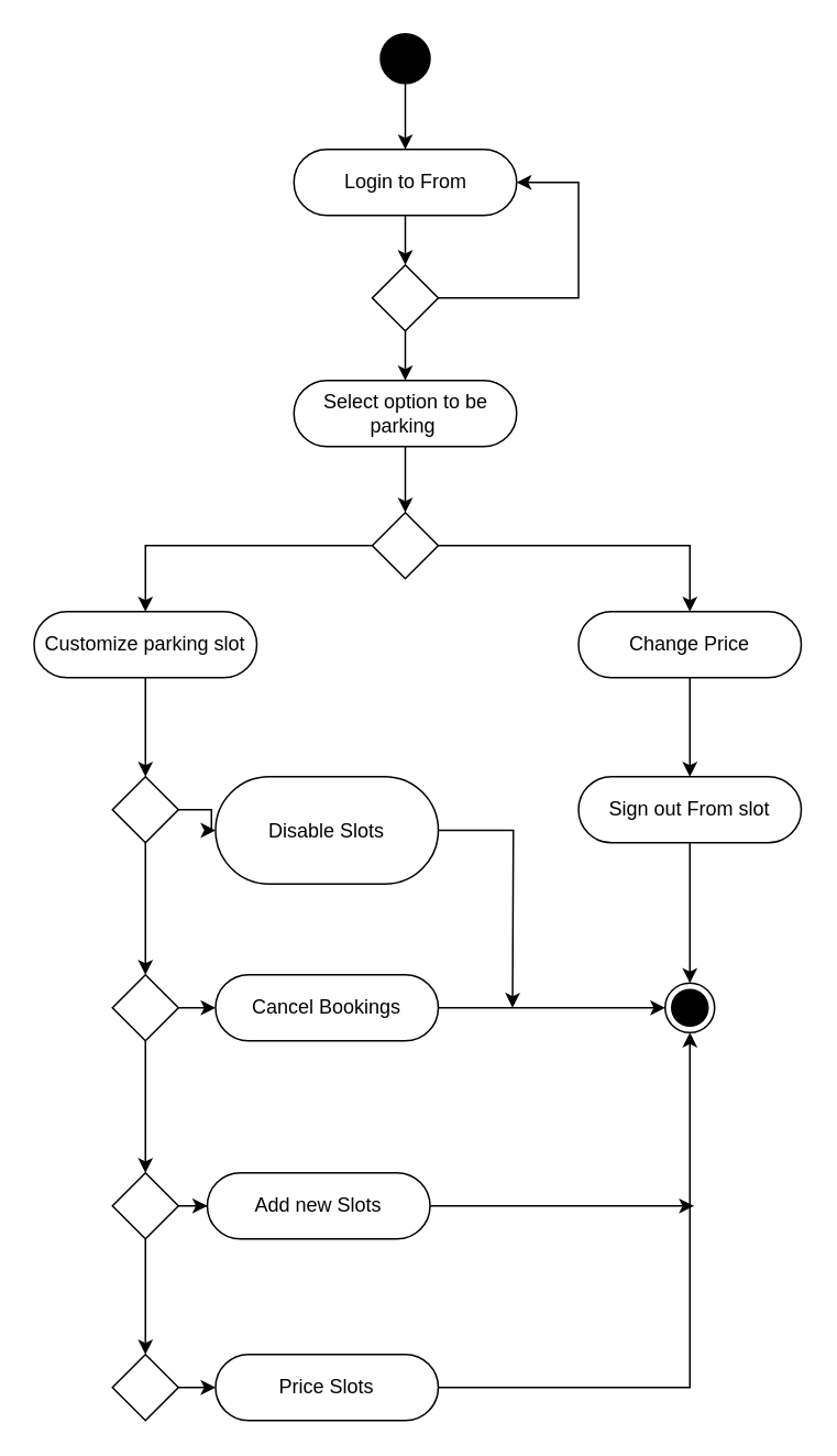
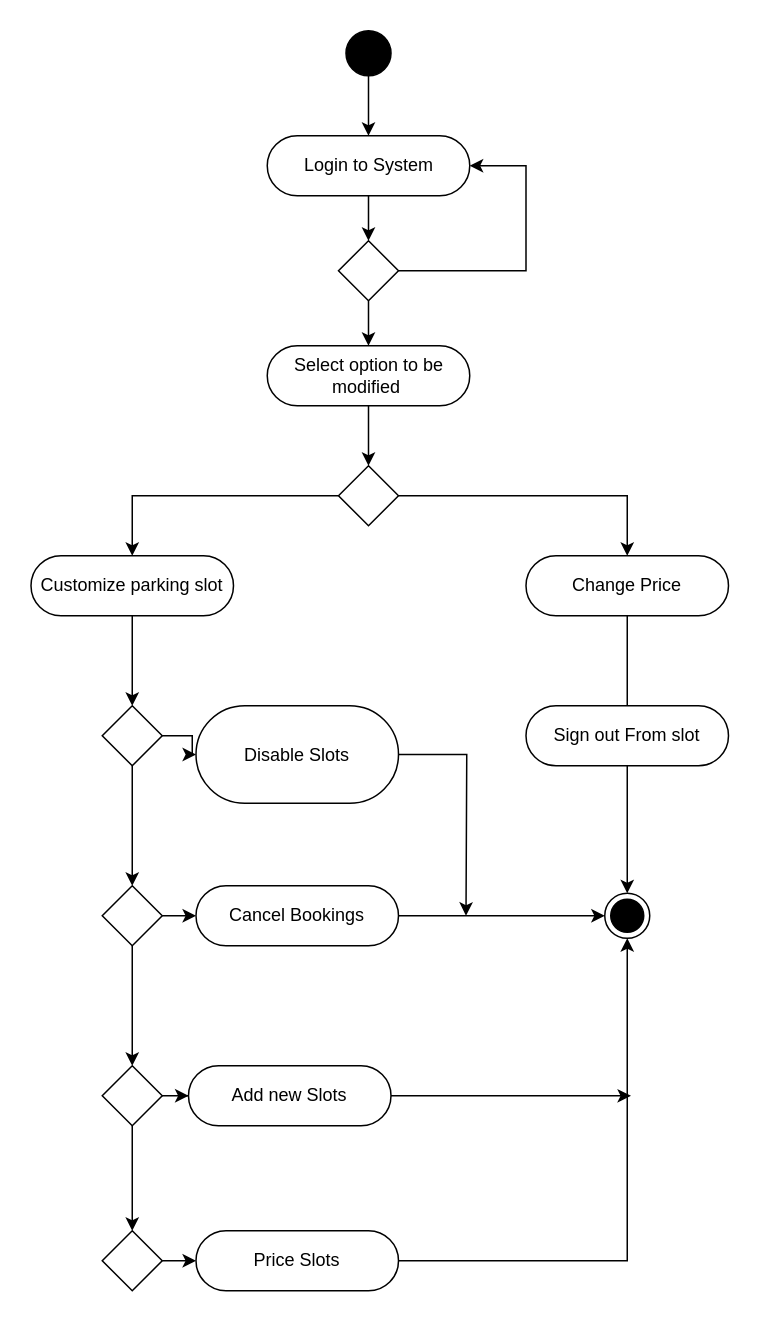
- <mxCell id="5" value="Login to From" style="rounded=1;whiteSpace=wrap;html=1;fillColor=#FFFFFF;arcSize=50;" vertex="1" parent="1"><mxGeometry x="177.5" y="90" width="135" height="40" as="geometry" /></mxCell>
+ <mxCell id="5" value="Login to System" style="rounded=1;whiteSpace=wrap;html=1;fillColor=#FFFFFF;arcSize=50;" vertex="1" parent="1"><mxGeometry x="177.5" y="90" width="135" height="40" as="geometry" /></mxCell>
- <mxCell id="10" value="Select option to be parking&amp;nbsp;" style="rounded=1;whiteSpace=wrap;html=1;fillColor=#FFFFFF;arcSize=50;" vertex="1" parent="1"><mxGeometry x="177.5" y="230" width="135" height="40" as="geometry" /></mxCell>
+ <mxCell id="10" value="Select option to be modified&amp;nbsp;" style="rounded=1;whiteSpace=wrap;html=1;fillColor=#FFFFFF;arcSize=50;" vertex="1" parent="1"><mxGeometry x="177.5" y="230" width="135" height="40" as="geometry" /></mxCell>
- <mxCell id="16" value="" style="edgeStyle=orthogonalEdgeStyle;rounded=0;orthogonalLoop=1;jettySize=auto;html=1;" edge="1" parent="1" source="17" target="38"><mxGeometry relative="1" as="geometry" /></mxCell>
+ <mxCell id="16" value="" style="edgeStyle=orthogonalEdgeStyle;rounded=0;orthogonalLoop=1;jettySize=auto;html=1;endArrow=none;" edge="1" parent="1" source="17" target="38"><mxGeometry relative="1" as="geometry" /></mxCell>
